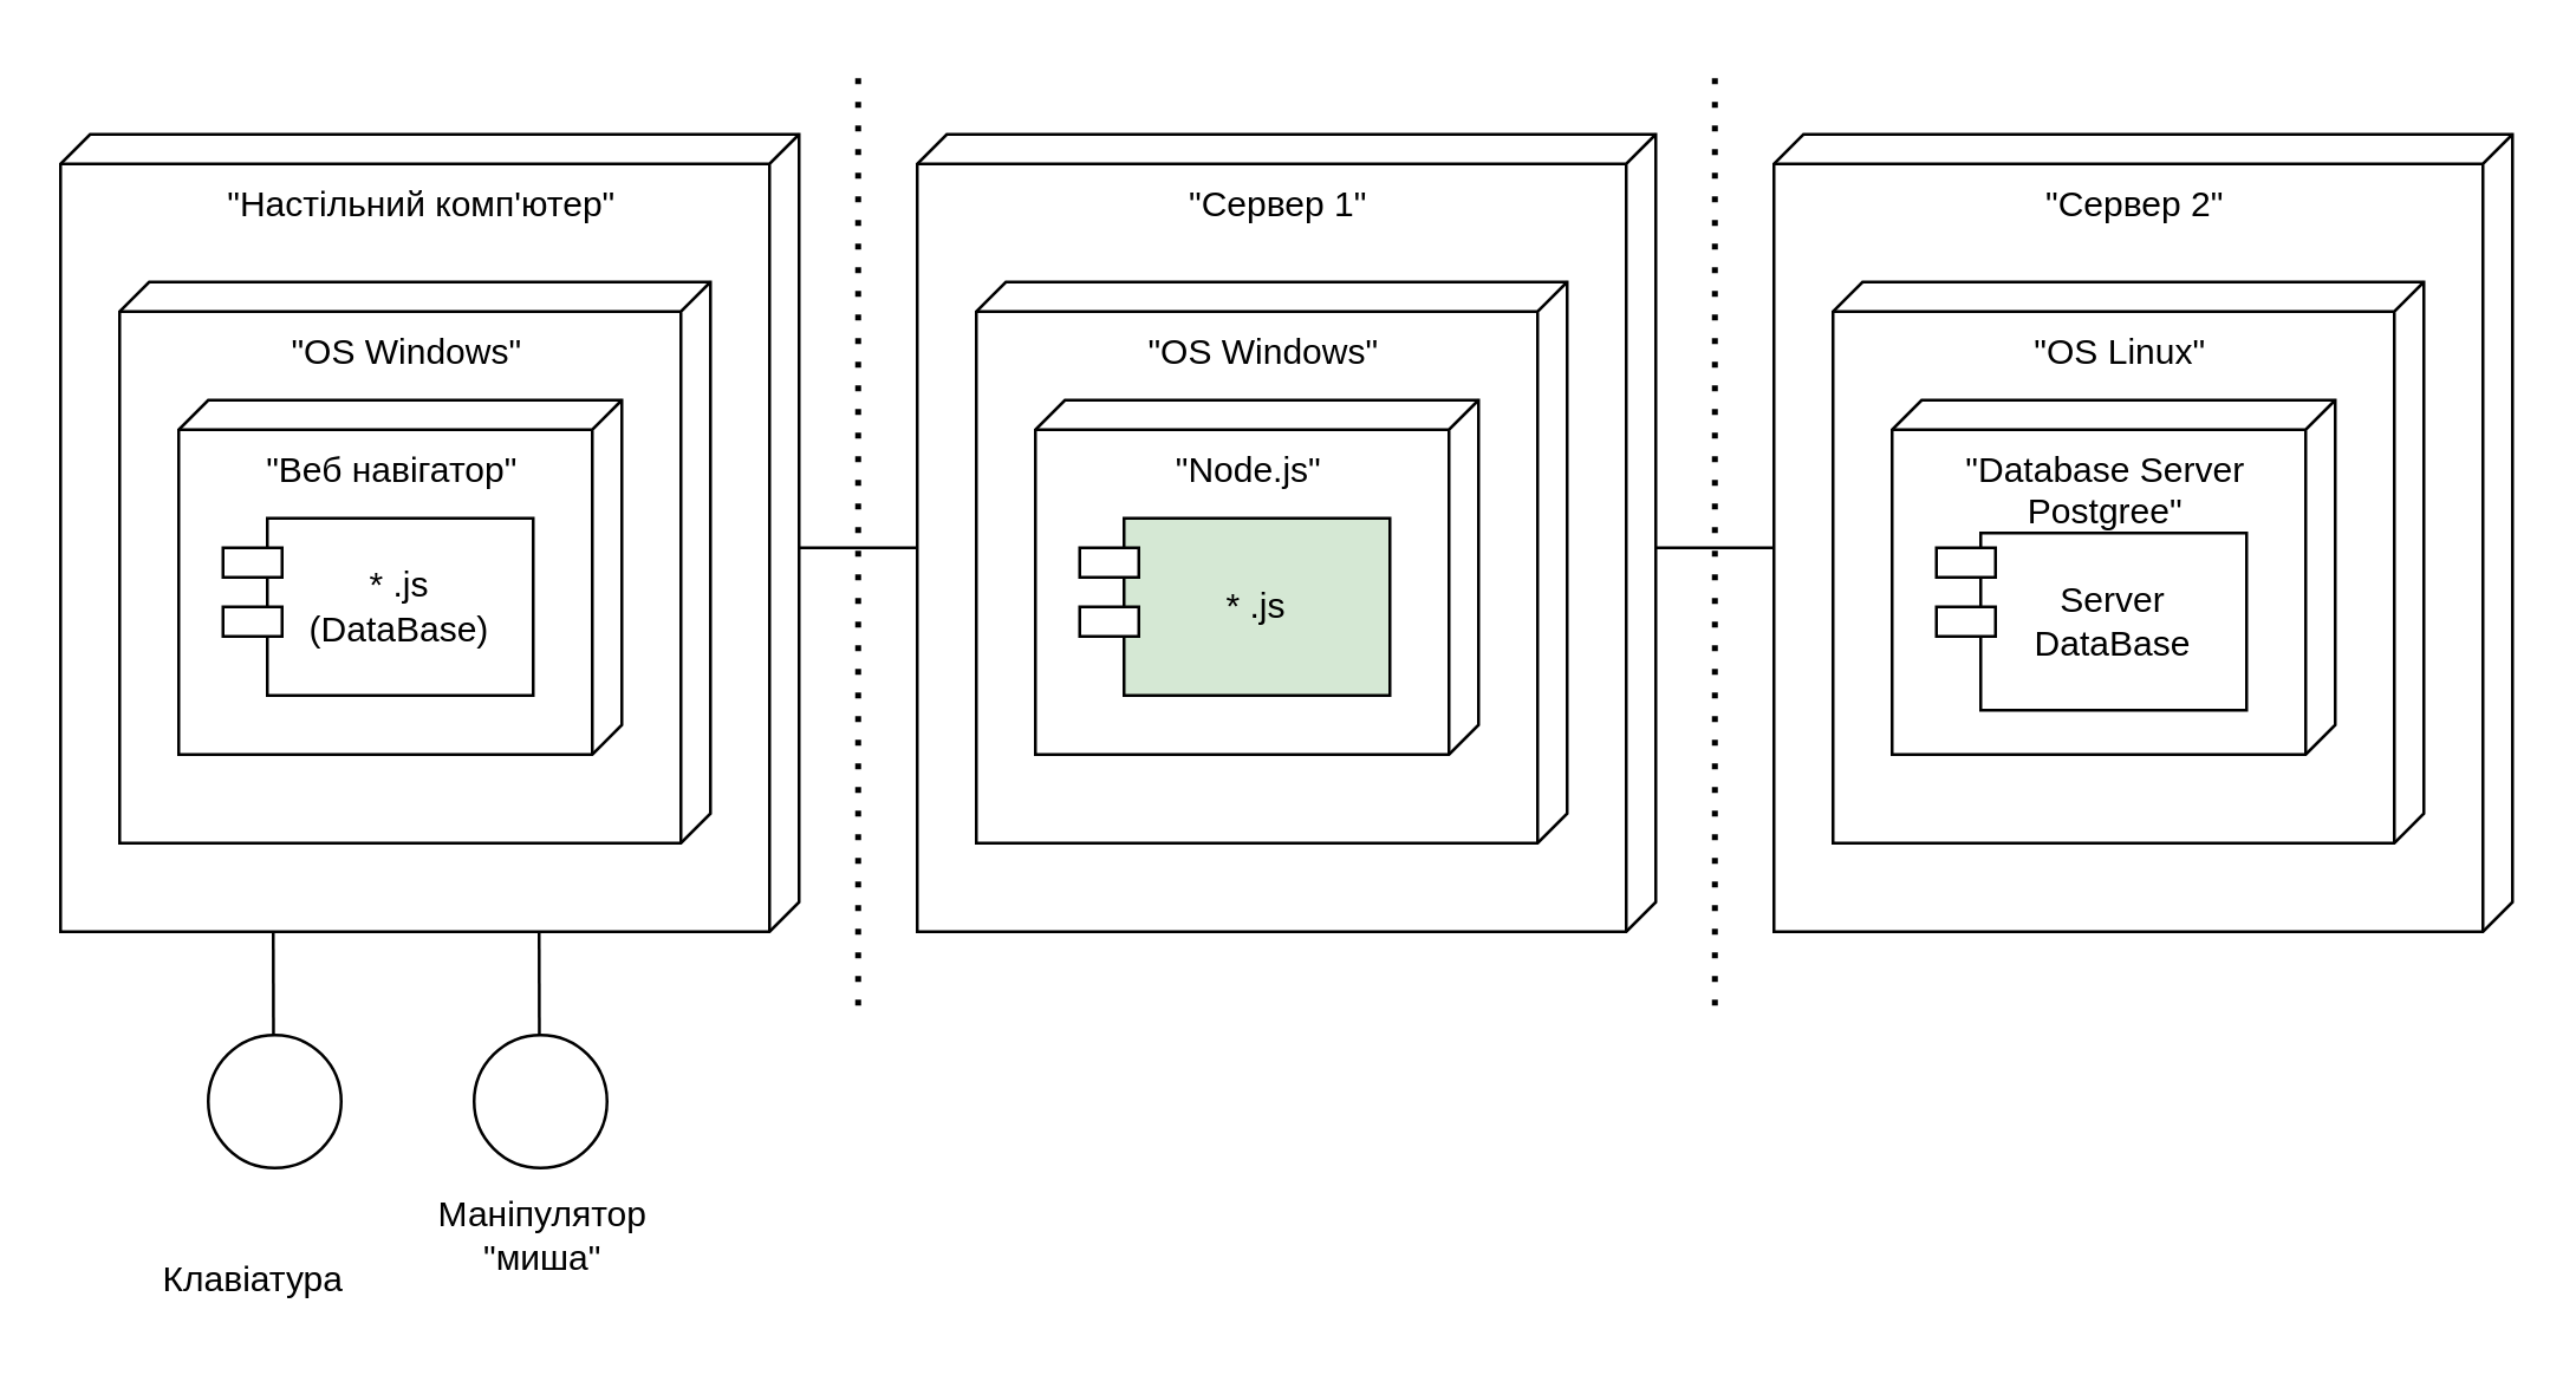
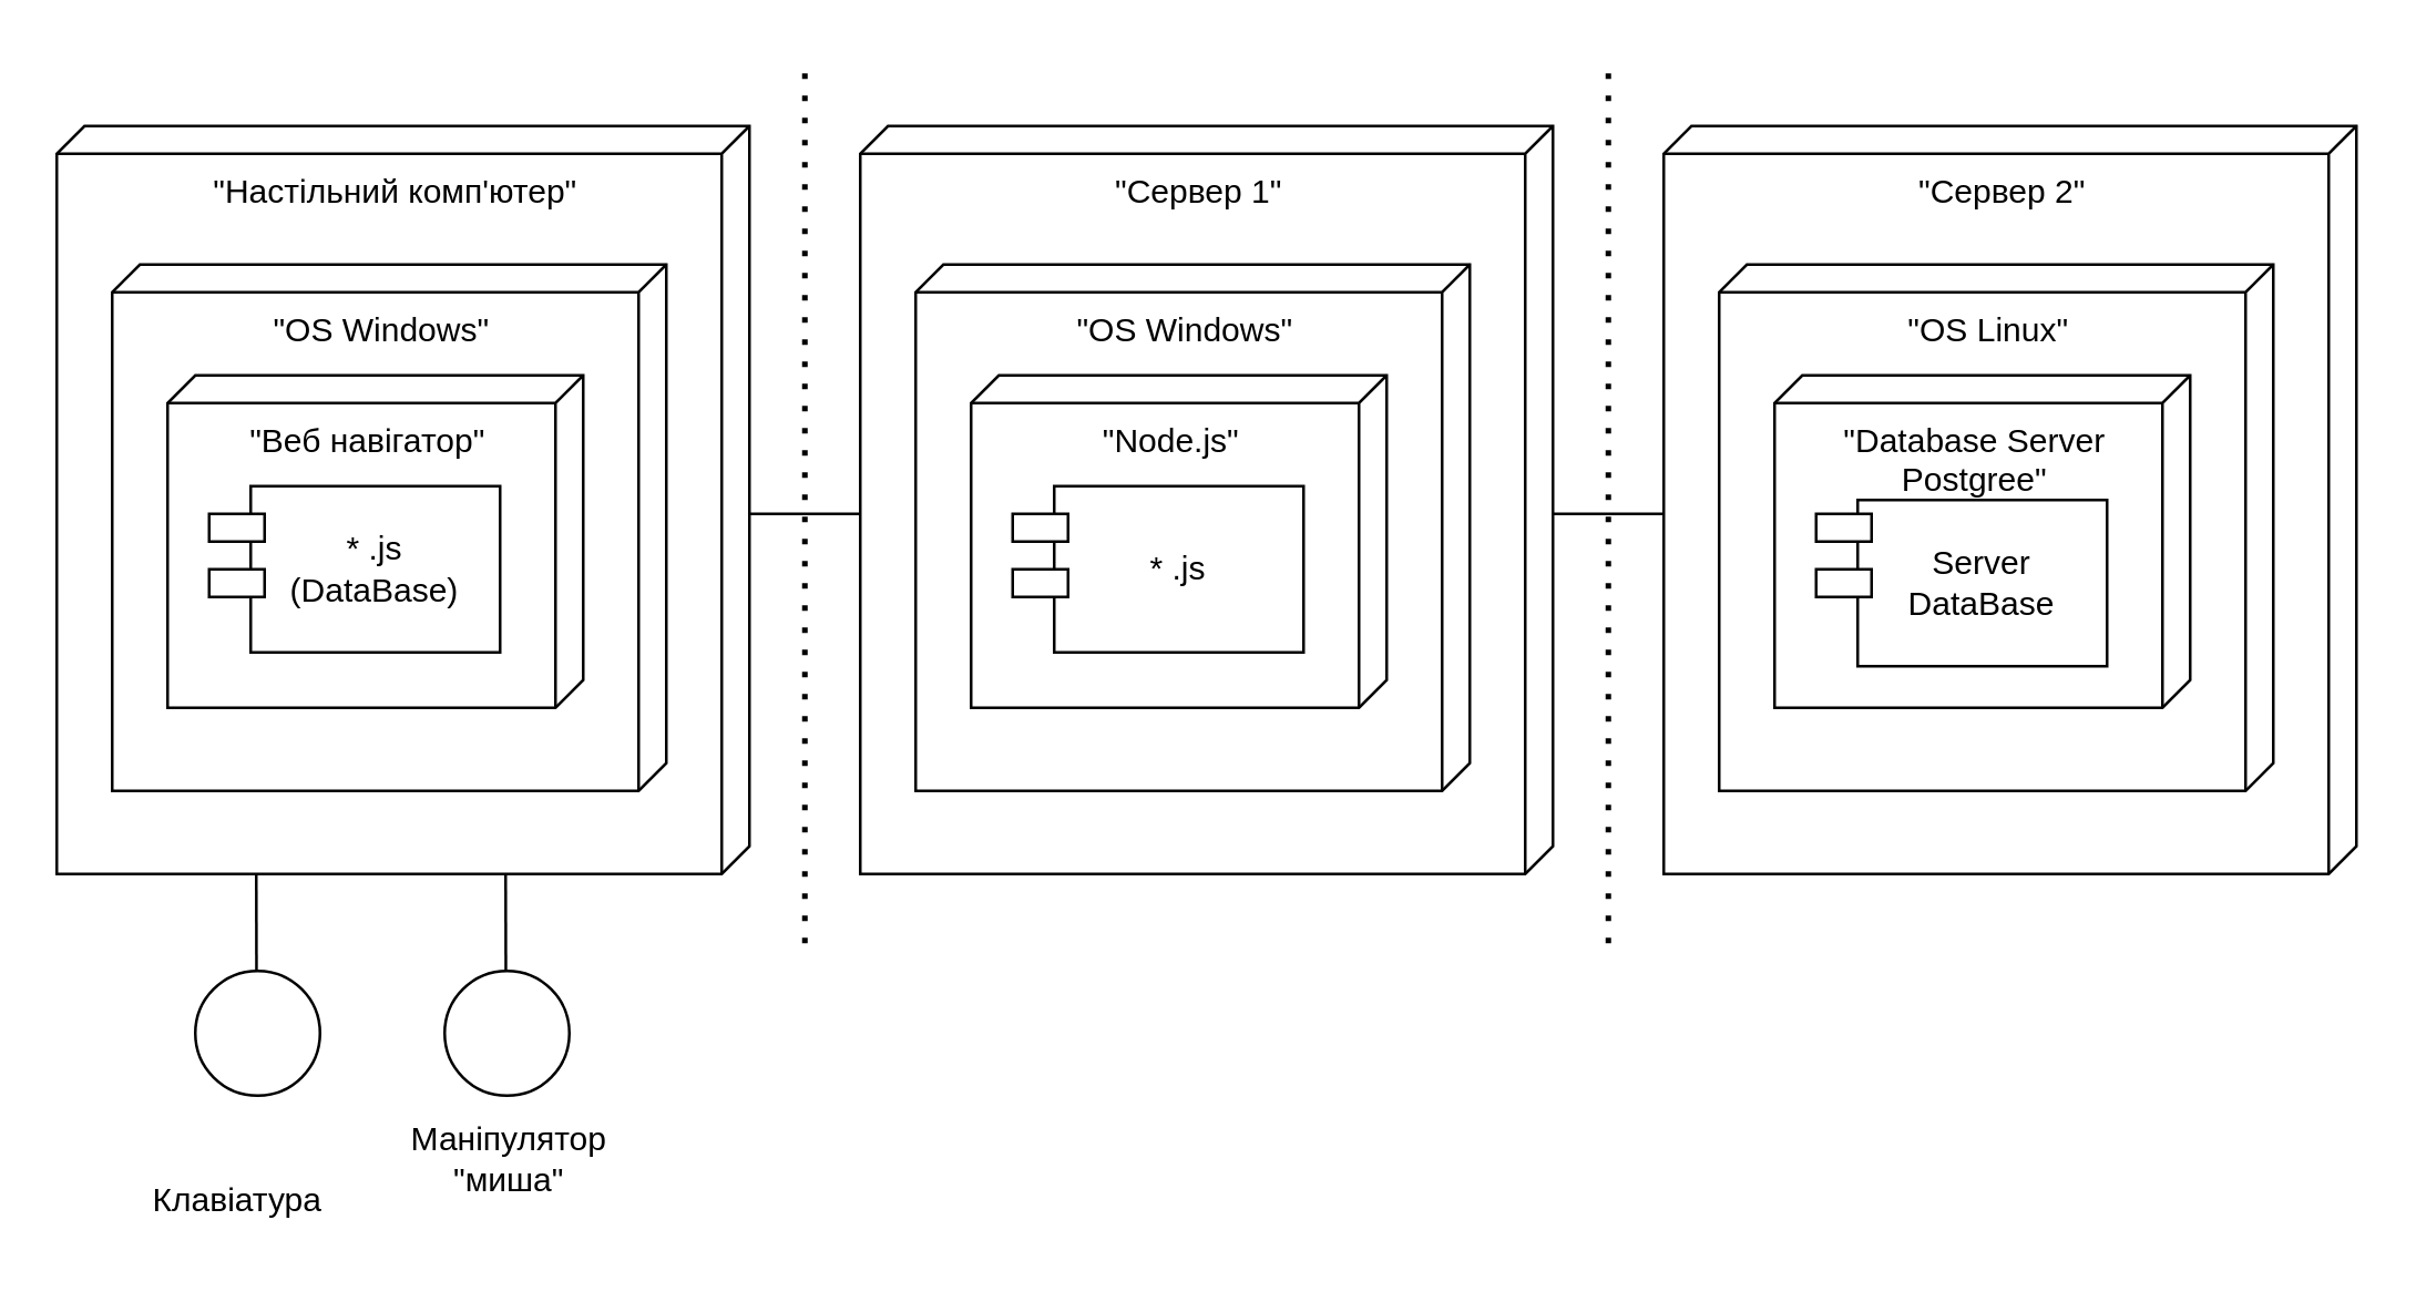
- <mxCell id="11" value="* .js" style="rounded=0;whiteSpace=wrap;html=1;fillColor=#d5e8d4;" vertex="1" parent="8"><mxGeometry x="70" y="130" width="90" height="60" as="geometry" /></mxCell>
+ <mxCell id="11" value="* .js" style="rounded=0;whiteSpace=wrap;html=1;" vertex="1" parent="8"><mxGeometry x="70" y="130" width="90" height="60" as="geometry" /></mxCell>
